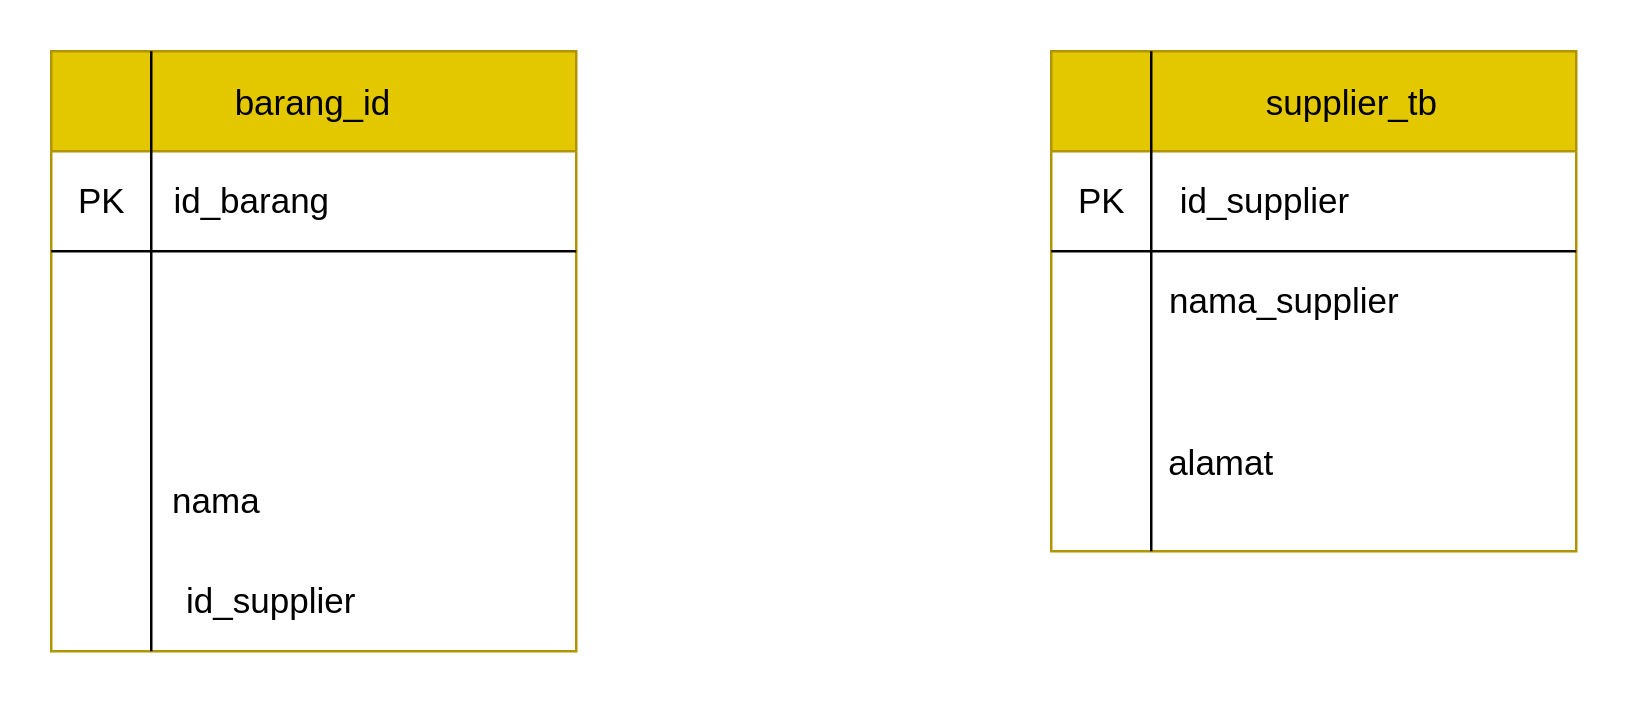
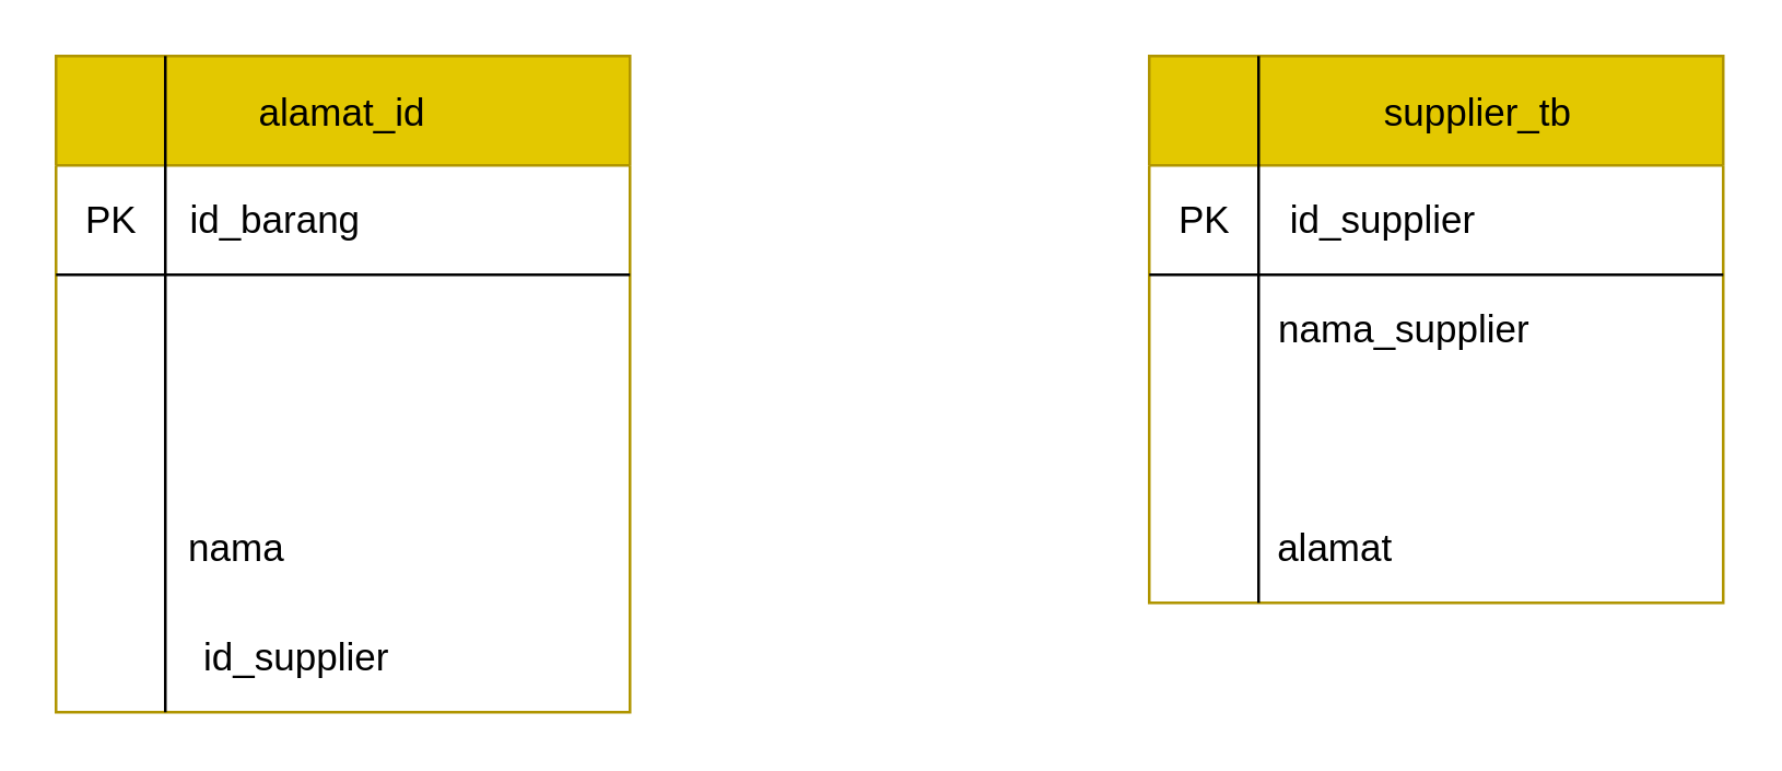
- <mxCell id="2" value="barang_id" style="swimlane;fontStyle=0;childLayout=stackLayout;horizontal=1;startSize=40;horizontalStack=0;resizeParent=1;resizeParentMax=0;resizeLast=0;collapsible=1;marginBottom=0;fontSize=14;fillColor=#e3c800;fontColor=#000000;strokeColor=#B09500;" vertex="1" parent="1"><mxGeometry x="20" y="20" width="210" height="240" as="geometry" /></mxCell>
+ <mxCell id="2" value="alamat_id" style="swimlane;fontStyle=0;childLayout=stackLayout;horizontal=1;startSize=40;horizontalStack=0;resizeParent=1;resizeParentMax=0;resizeLast=0;collapsible=1;marginBottom=0;fontSize=14;fillColor=#e3c800;fontColor=#000000;strokeColor=#B09500;" vertex="1" parent="1"><mxGeometry x="20" y="20" width="210" height="240" as="geometry" /></mxCell>
- <mxCell id="15" value="&amp;nbsp; &amp;nbsp; alamat" style="text;html=1;align=center;verticalAlign=middle;resizable=0;points=[];autosize=1;strokeColor=none;fillColor=none;fontSize=14;" vertex="1" parent="1"><mxGeometry x="440" y="170" width="80" height="30" as="geometry" /></mxCell>
+ <mxCell id="15" value="&amp;nbsp; &amp;nbsp; alamat" style="text;html=1;align=center;verticalAlign=middle;resizable=0;points=[];autosize=1;strokeColor=none;fillColor=none;fontSize=14;" vertex="1" parent="1"><mxGeometry x="440" y="185" width="80" height="30" as="geometry" /></mxCell>
